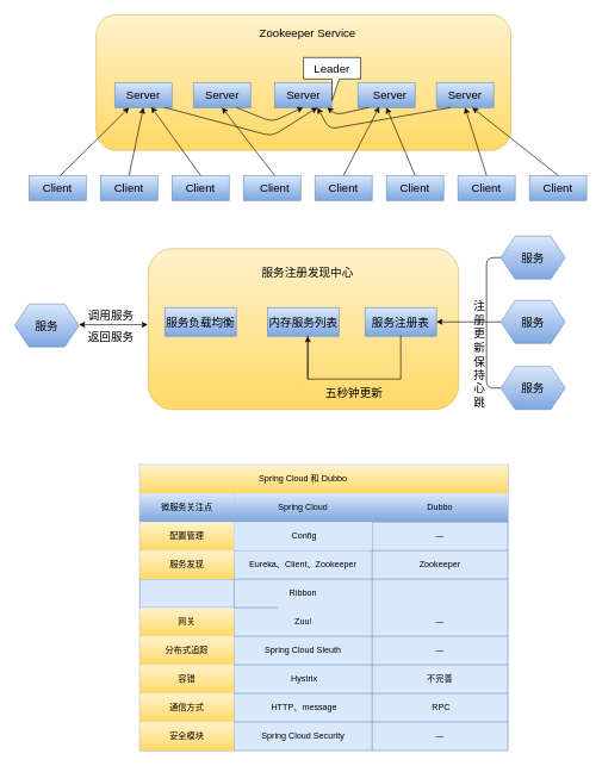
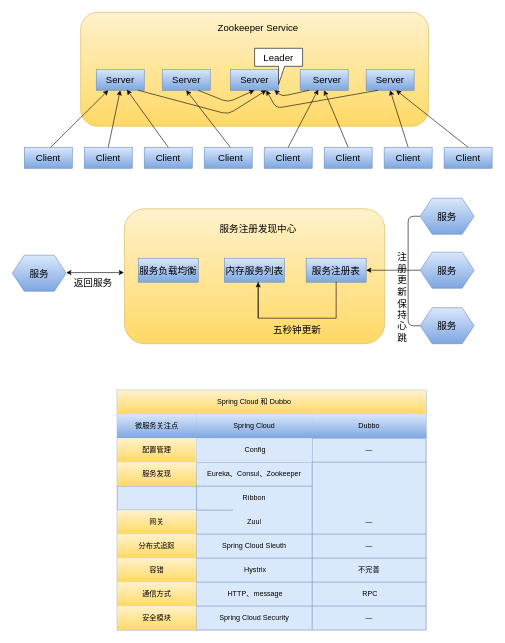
- <mxCell id="49" value="调用服务" style="text;html=1;strokeColor=none;fillColor=none;align=center;verticalAlign=middle;whiteSpace=wrap;rounded=0;fontSize=16;" vertex="1" parent="1"><mxGeometry x="115" y="430" width="80" height="20" as="geometry" /></mxCell>
- <mxCell id="77" value="Eureka、Client、Zookeeper" style="shape=partialRectangle;html=1;whiteSpace=wrap;connectable=0;overflow=hidden;fillColor=none;top=0;left=0;bottom=0;right=0;" vertex="1" parent="75"><mxGeometry x="132" width="193" height="40" as="geometry" /></mxCell>
+ <mxCell id="77" value="Eureka、Consul、Zookeeper" style="shape=partialRectangle;html=1;whiteSpace=wrap;connectable=0;overflow=hidden;fillColor=none;top=0;left=0;bottom=0;right=0;" vertex="1" parent="75"><mxGeometry x="132" width="193" height="40" as="geometry" /></mxCell>
- <mxCell id="78" value="Zookeeper" style="shape=partialRectangle;html=1;whiteSpace=wrap;connectable=0;overflow=hidden;fillColor=none;top=0;left=0;bottom=0;right=0;" vertex="1" parent="75"><mxGeometry x="325" width="190" height="40" as="geometry" /></mxCell>
